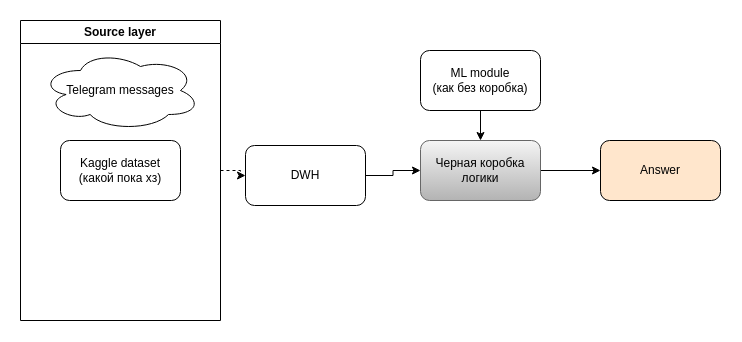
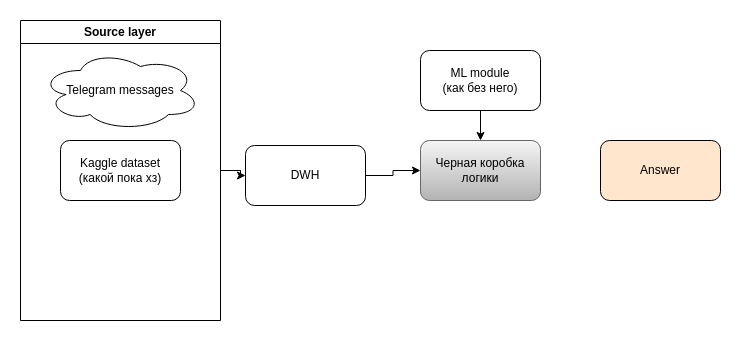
- <mxCell id="9" value="ML module&lt;br&gt;(как без коробка)" style="rounded=1;whiteSpace=wrap;html=1;" vertex="1" parent="1"><mxGeometry x="420" y="50" width="120" height="60" as="geometry" /></mxCell>
+ <mxCell id="9" value="ML module&lt;br&gt;(как без него)" style="rounded=1;whiteSpace=wrap;html=1;" vertex="1" parent="1"><mxGeometry x="420" y="50" width="120" height="60" as="geometry" /></mxCell>
- <mxCell id="2" value="" style="edgeStyle=orthogonalEdgeStyle;rounded=0;orthogonalLoop=1;jettySize=auto;html=1;dashed=1;" edge="1" parent="1" source="3" target="7"><mxGeometry relative="1" as="geometry" /></mxCell>
+ <mxCell id="2" value="" style="edgeStyle=orthogonalEdgeStyle;rounded=0;orthogonalLoop=1;jettySize=auto;html=1;" edge="1" parent="1" source="3" target="7"><mxGeometry relative="1" as="geometry" /></mxCell>
- <mxCell id="10" value="" style="edgeStyle=orthogonalEdgeStyle;rounded=0;orthogonalLoop=1;jettySize=auto;html=1;" edge="1" parent="1" source="11" target="12"><mxGeometry relative="1" as="geometry" /></mxCell>
